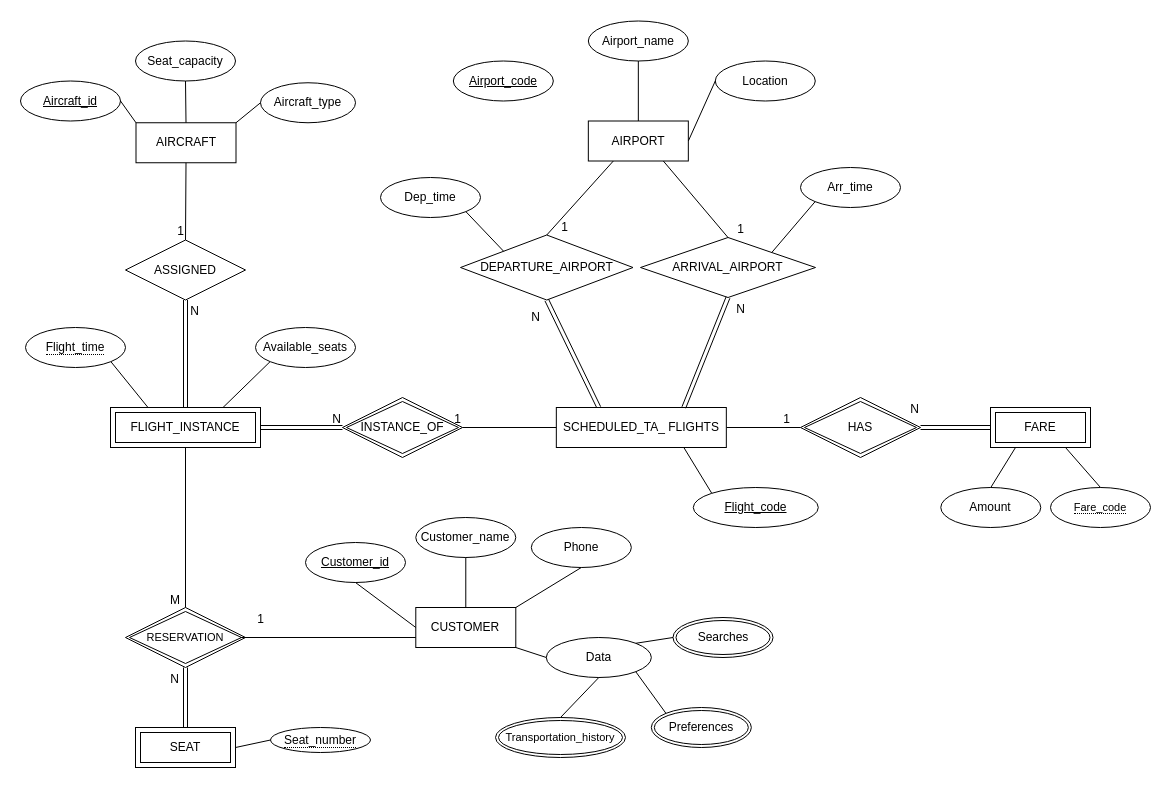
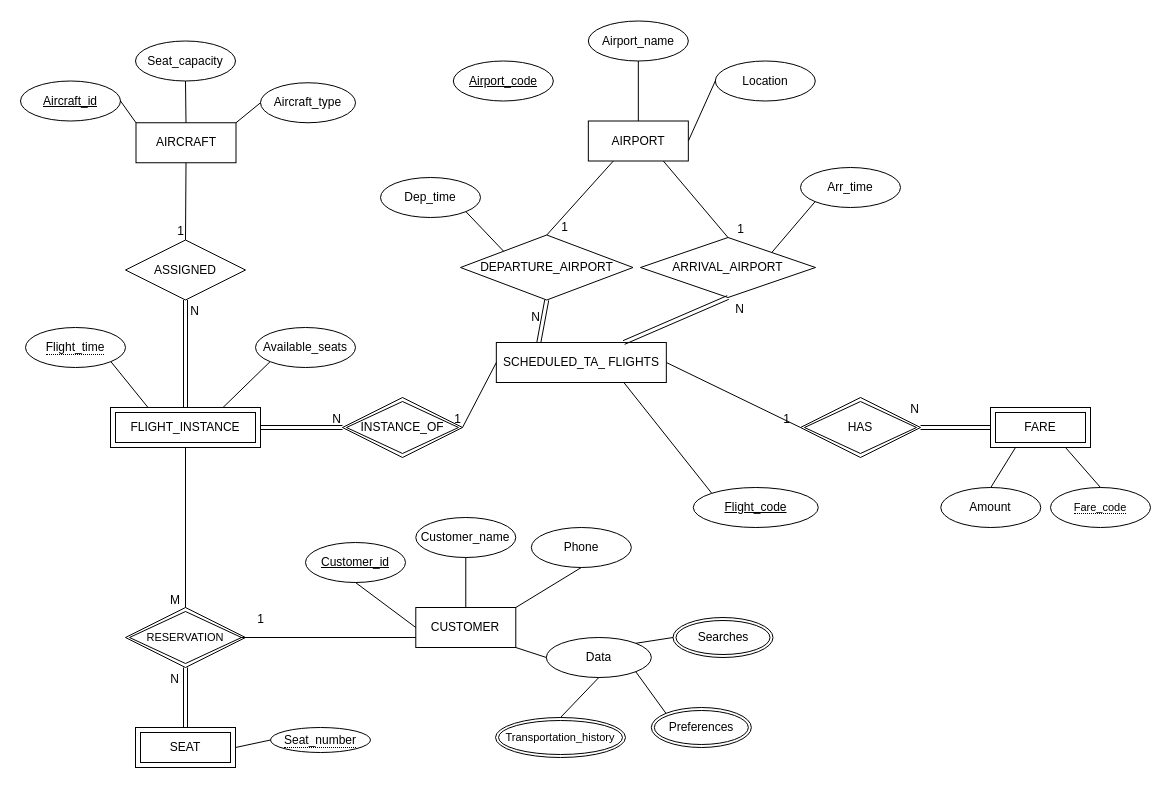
- <mxCell id="47" value="SCHEDULED_TA_ FLIGHTS" style="whiteSpace=wrap;html=1;align=center;" vertex="1" parent="1"><mxGeometry x="555.83" y="407" width="170" height="40" as="geometry" /></mxCell>
+ <mxCell id="47" value="SCHEDULED_TA_ FLIGHTS" style="whiteSpace=wrap;html=1;align=center;" vertex="1" parent="1"><mxGeometry x="495.83" y="342" width="170" height="40" as="geometry" /></mxCell>
